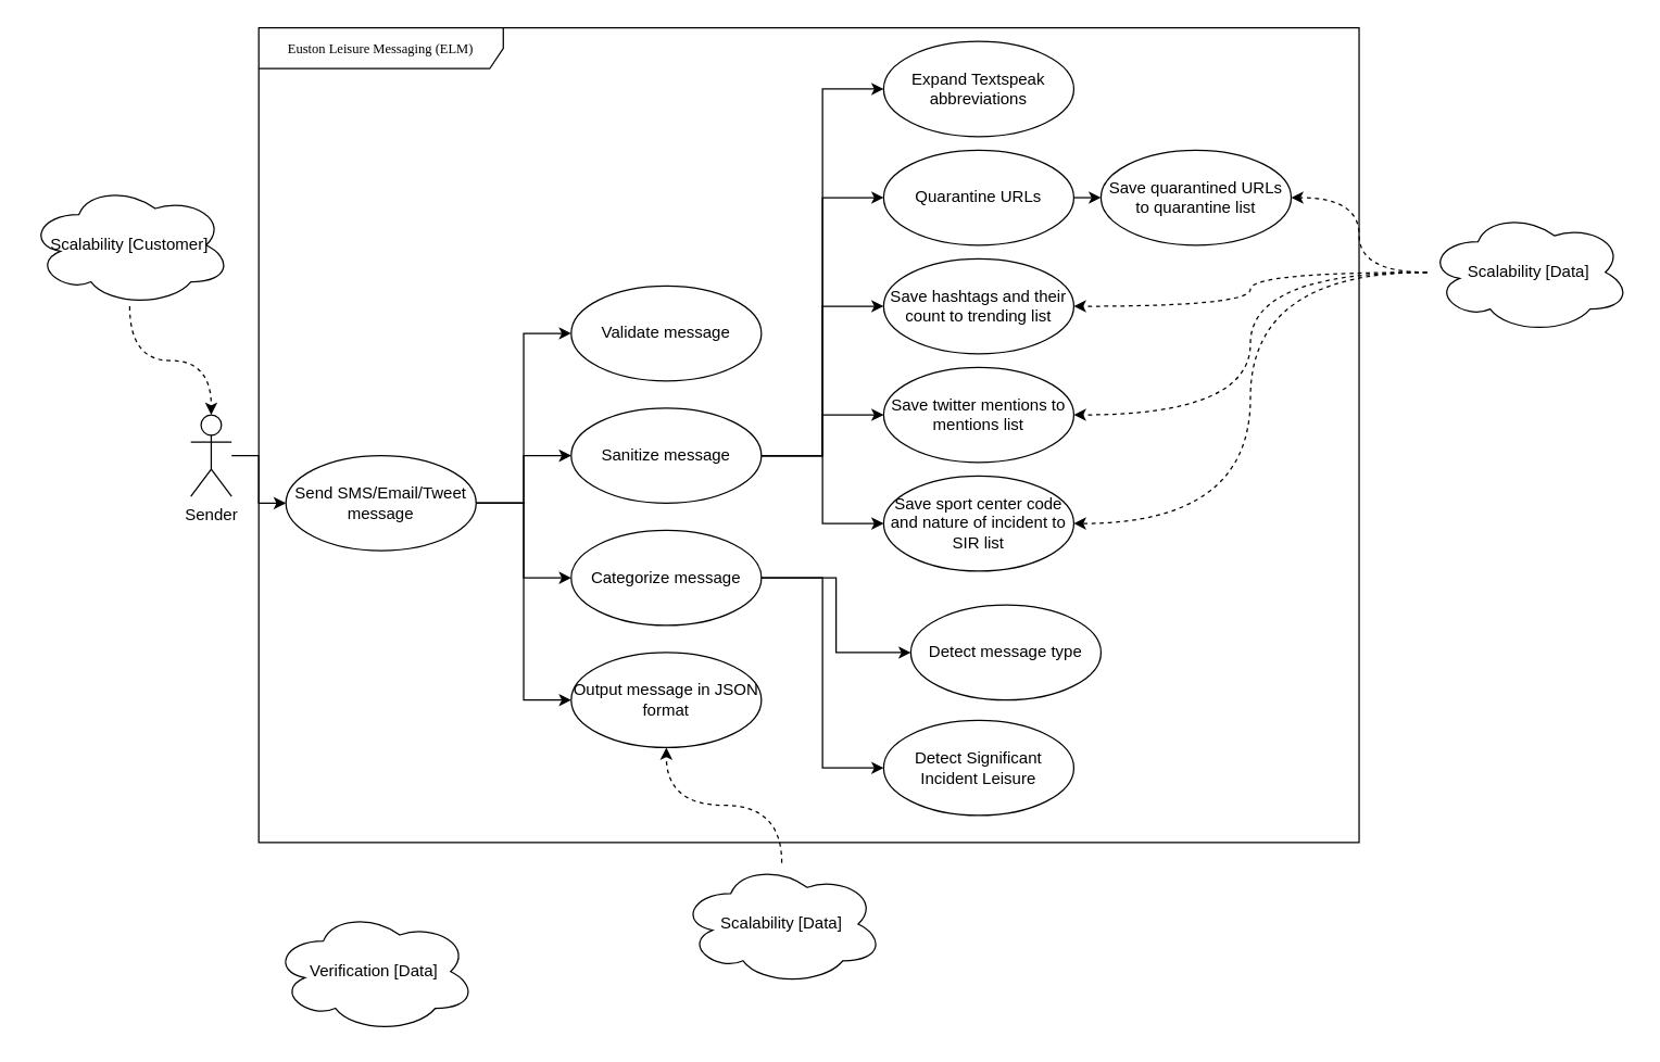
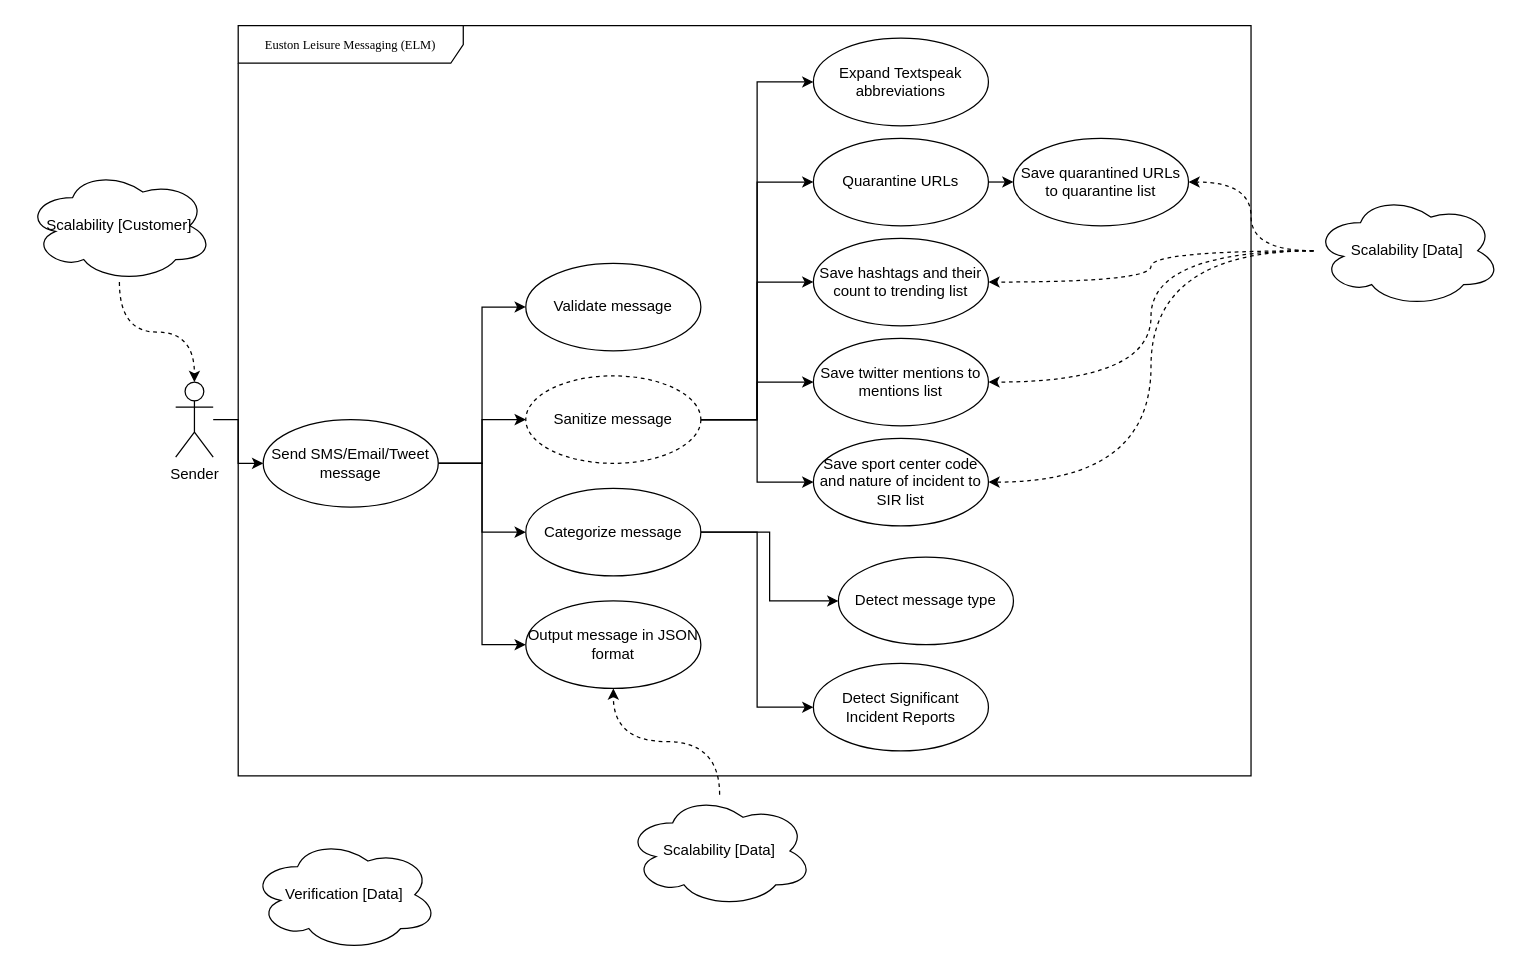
- <mxCell id="15" value="Sanitize message" style="ellipse;whiteSpace=wrap;html=1;" vertex="1" parent="1"><mxGeometry x="420" y="300" width="140" height="70" as="geometry" /></mxCell>
+ <mxCell id="15" value="Sanitize message" style="ellipse;whiteSpace=wrap;html=1;dashed=1;" vertex="1" parent="1"><mxGeometry x="420" y="300" width="140" height="70" as="geometry" /></mxCell>
- <mxCell id="21" value="Detect Significant Incident Leisure" style="ellipse;whiteSpace=wrap;html=1;" vertex="1" parent="1"><mxGeometry x="650" y="530" width="140" height="70" as="geometry" /></mxCell>
+ <mxCell id="21" value="Detect Significant Incident Reports" style="ellipse;whiteSpace=wrap;html=1;" vertex="1" parent="1"><mxGeometry x="650" y="530" width="140" height="70" as="geometry" /></mxCell>
